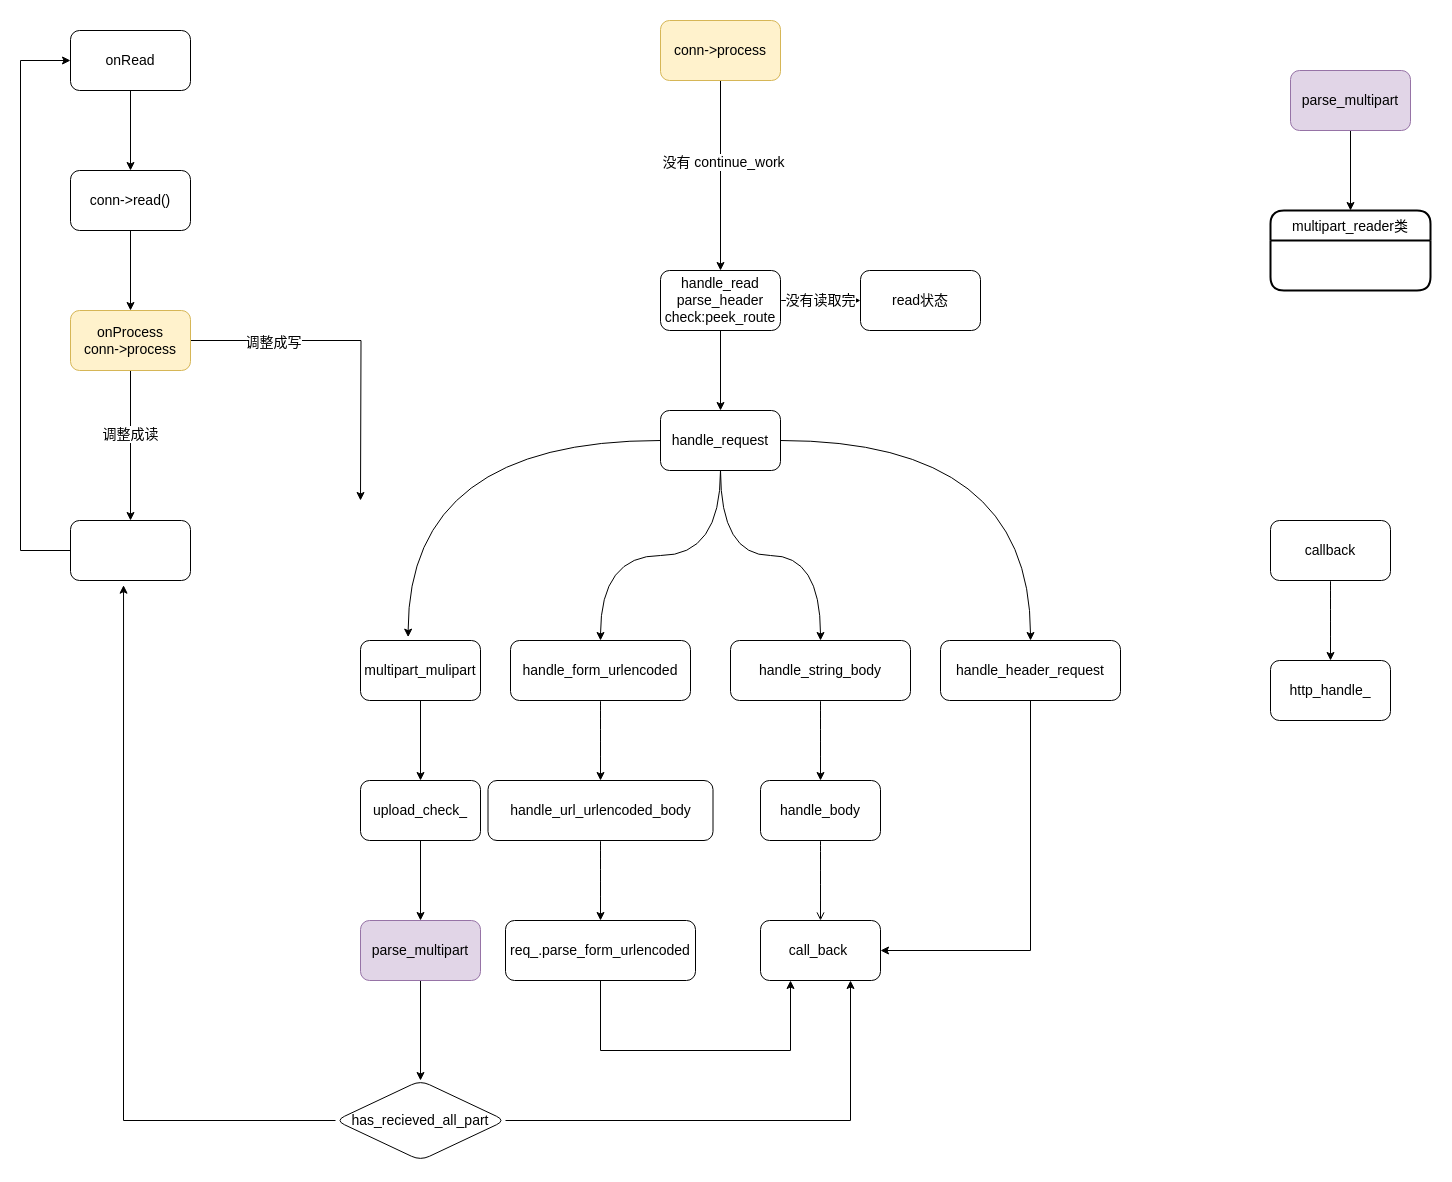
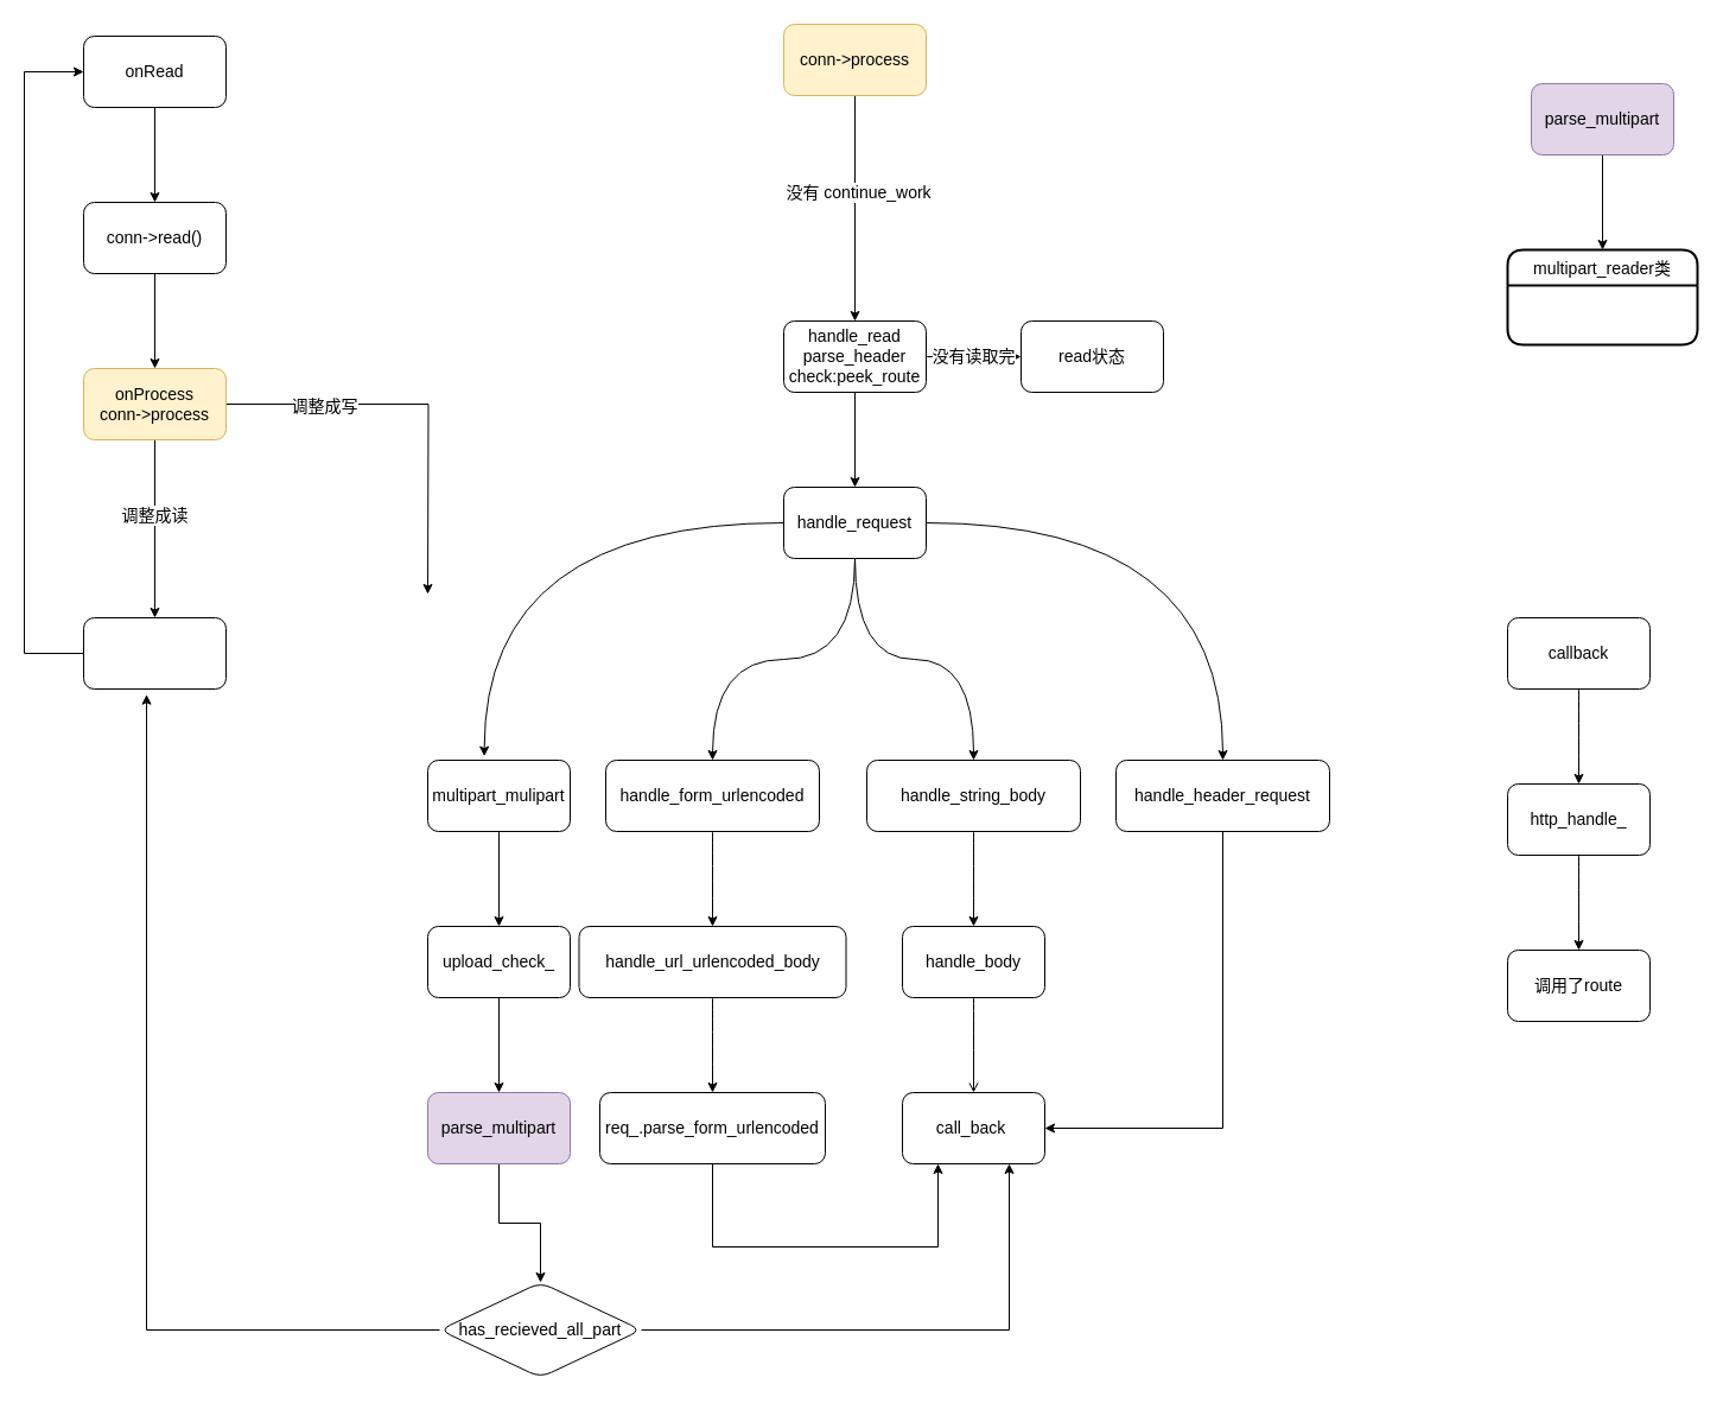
+ <mxCell id="52" value="" style="edgeStyle=orthogonalEdgeStyle;curved=1;rounded=0;orthogonalLoop=1;jettySize=auto;html=1;fontSize=14;" edge="1" source="53" target="54" parent="1"><mxGeometry relative="1" as="geometry" /></mxCell>
+ <mxCell id="54" value="调用了route" style="whiteSpace=wrap;html=1;rounded=1;fontSize=14;" vertex="1" parent="1"><mxGeometry x="1270" y="800" width="120" height="60" as="geometry" /></mxCell>
- <mxCell id="46" value="has_recieved_all_part" style="rhombus;whiteSpace=wrap;html=1;rounded=1;fontSize=14;" vertex="1" parent="1"><mxGeometry x="335" y="1080" width="170" height="80" as="geometry" /></mxCell>
+ <mxCell id="46" value="has_recieved_all_part" style="rhombus;whiteSpace=wrap;html=1;rounded=1;fontSize=14;" vertex="1" parent="1"><mxGeometry x="370" y="1080" width="170" height="80" as="geometry" /></mxCell>
